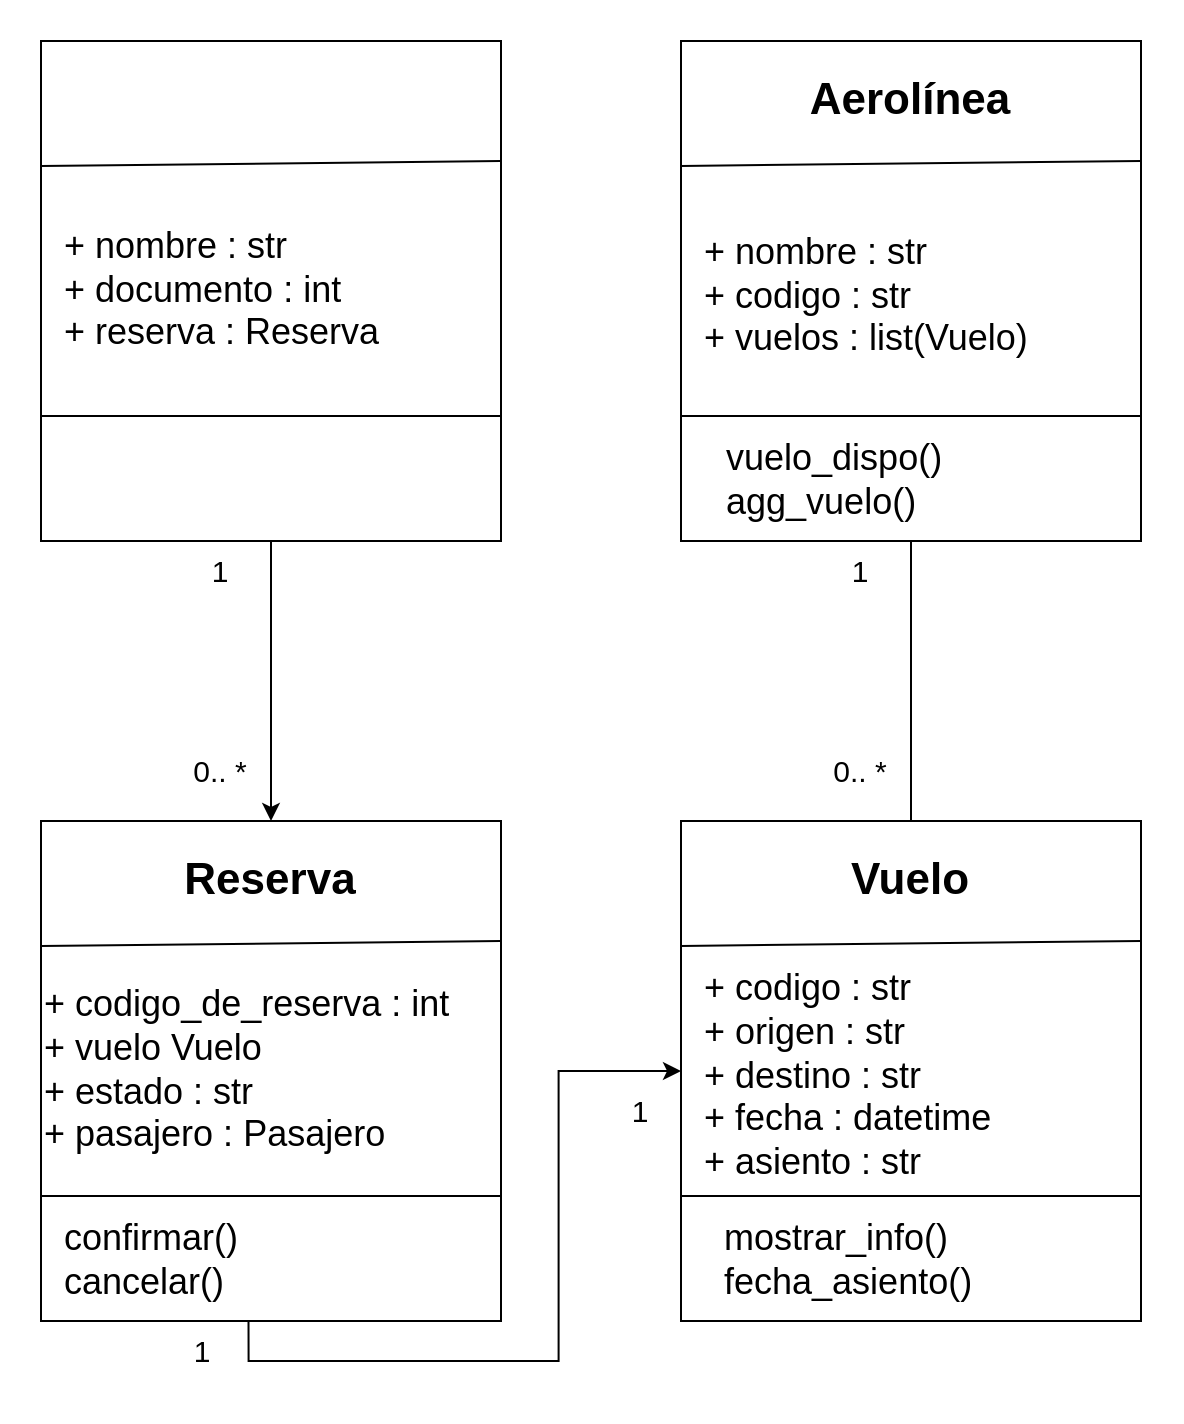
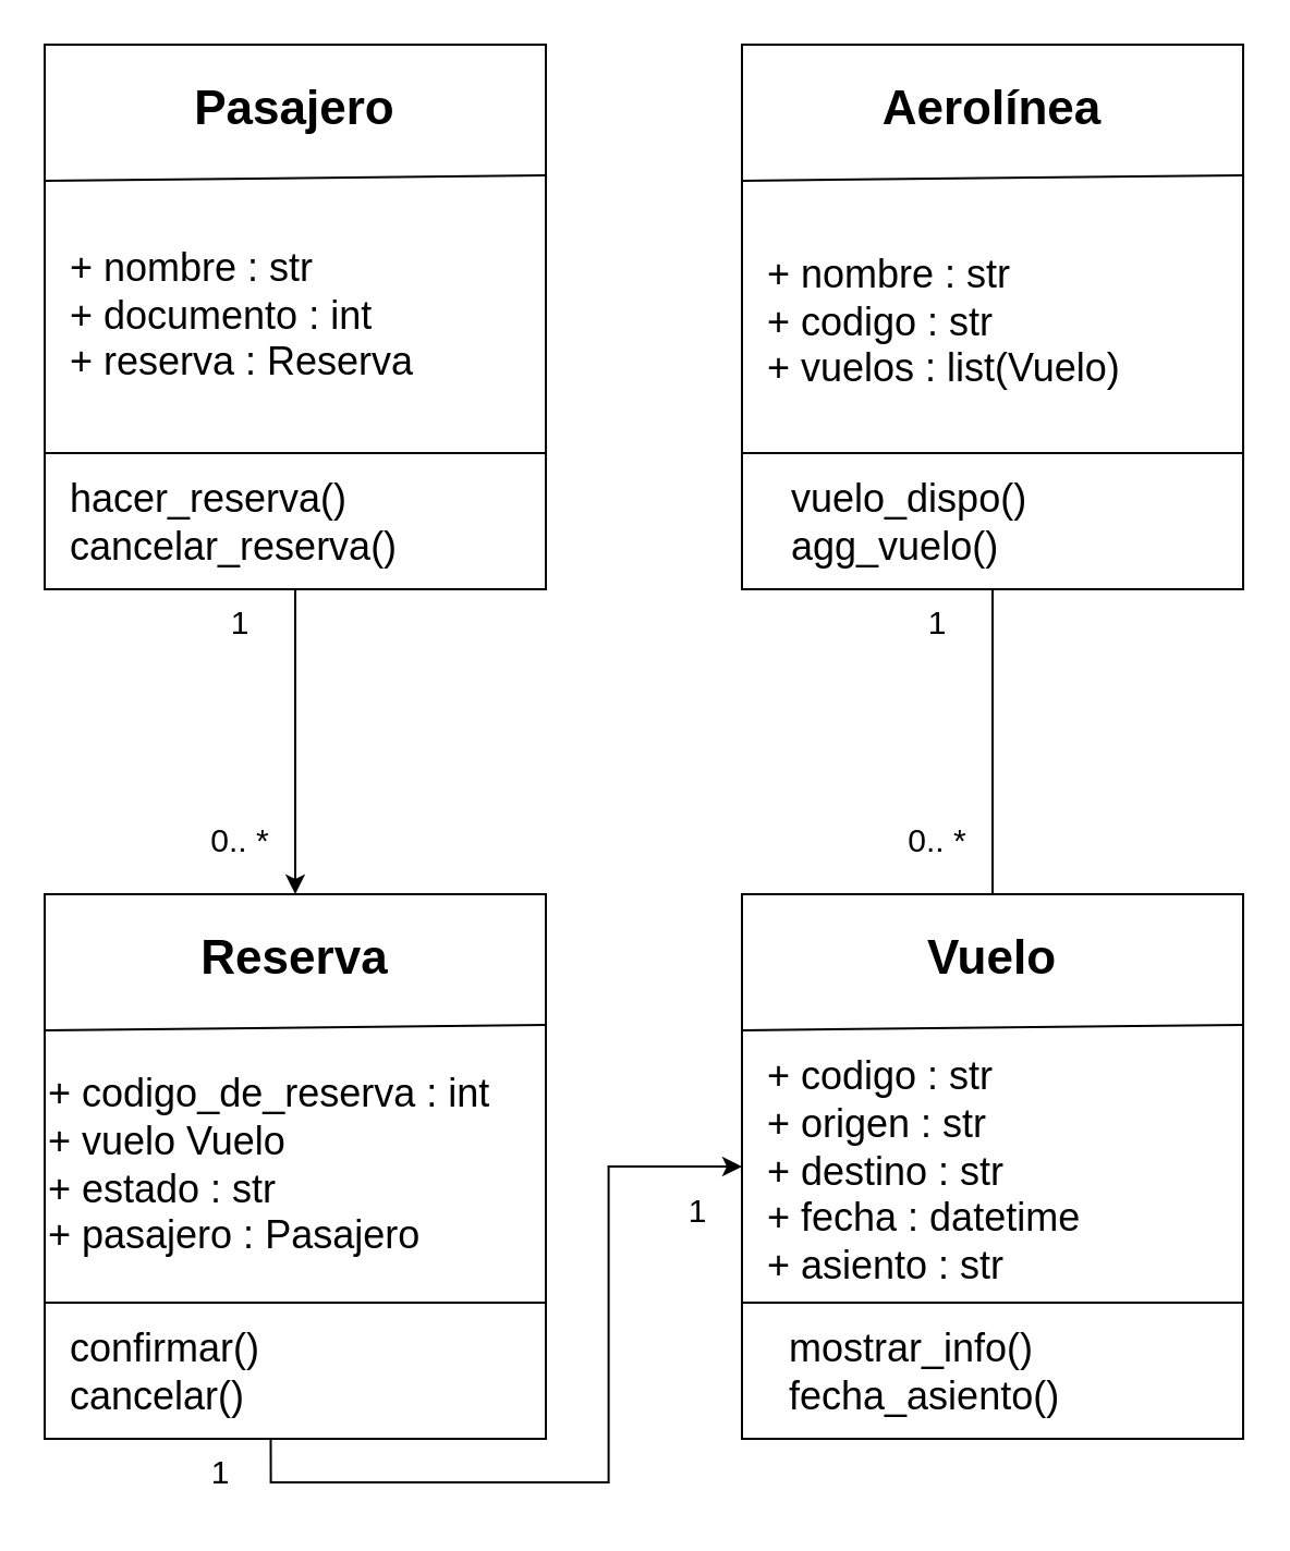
+ <mxCell id="11" value="&lt;h2&gt;&lt;font style=&quot;font-size: 22px;&quot;&gt;Pasajero&lt;/font&gt;&lt;/h2&gt;" style="text;html=1;align=center;verticalAlign=middle;whiteSpace=wrap;rounded=0;" vertex="1" parent="1"><mxGeometry x="71.25" y="20" width="127.5" height="60" as="geometry" /></mxCell>
+ <mxCell id="23" value="&lt;font style=&quot;font-size: 18px;&quot;&gt;hacer_reserva()&lt;/font&gt;&lt;div&gt;&lt;font style=&quot;font-size: 18px;&quot;&gt;cancelar_reserva()&lt;/font&gt;&lt;/div&gt;" style="text;html=1;align=left;verticalAlign=middle;whiteSpace=wrap;rounded=0;" vertex="1" parent="1"><mxGeometry x="30" y="210" width="187.5" height="60" as="geometry" /></mxCell>
